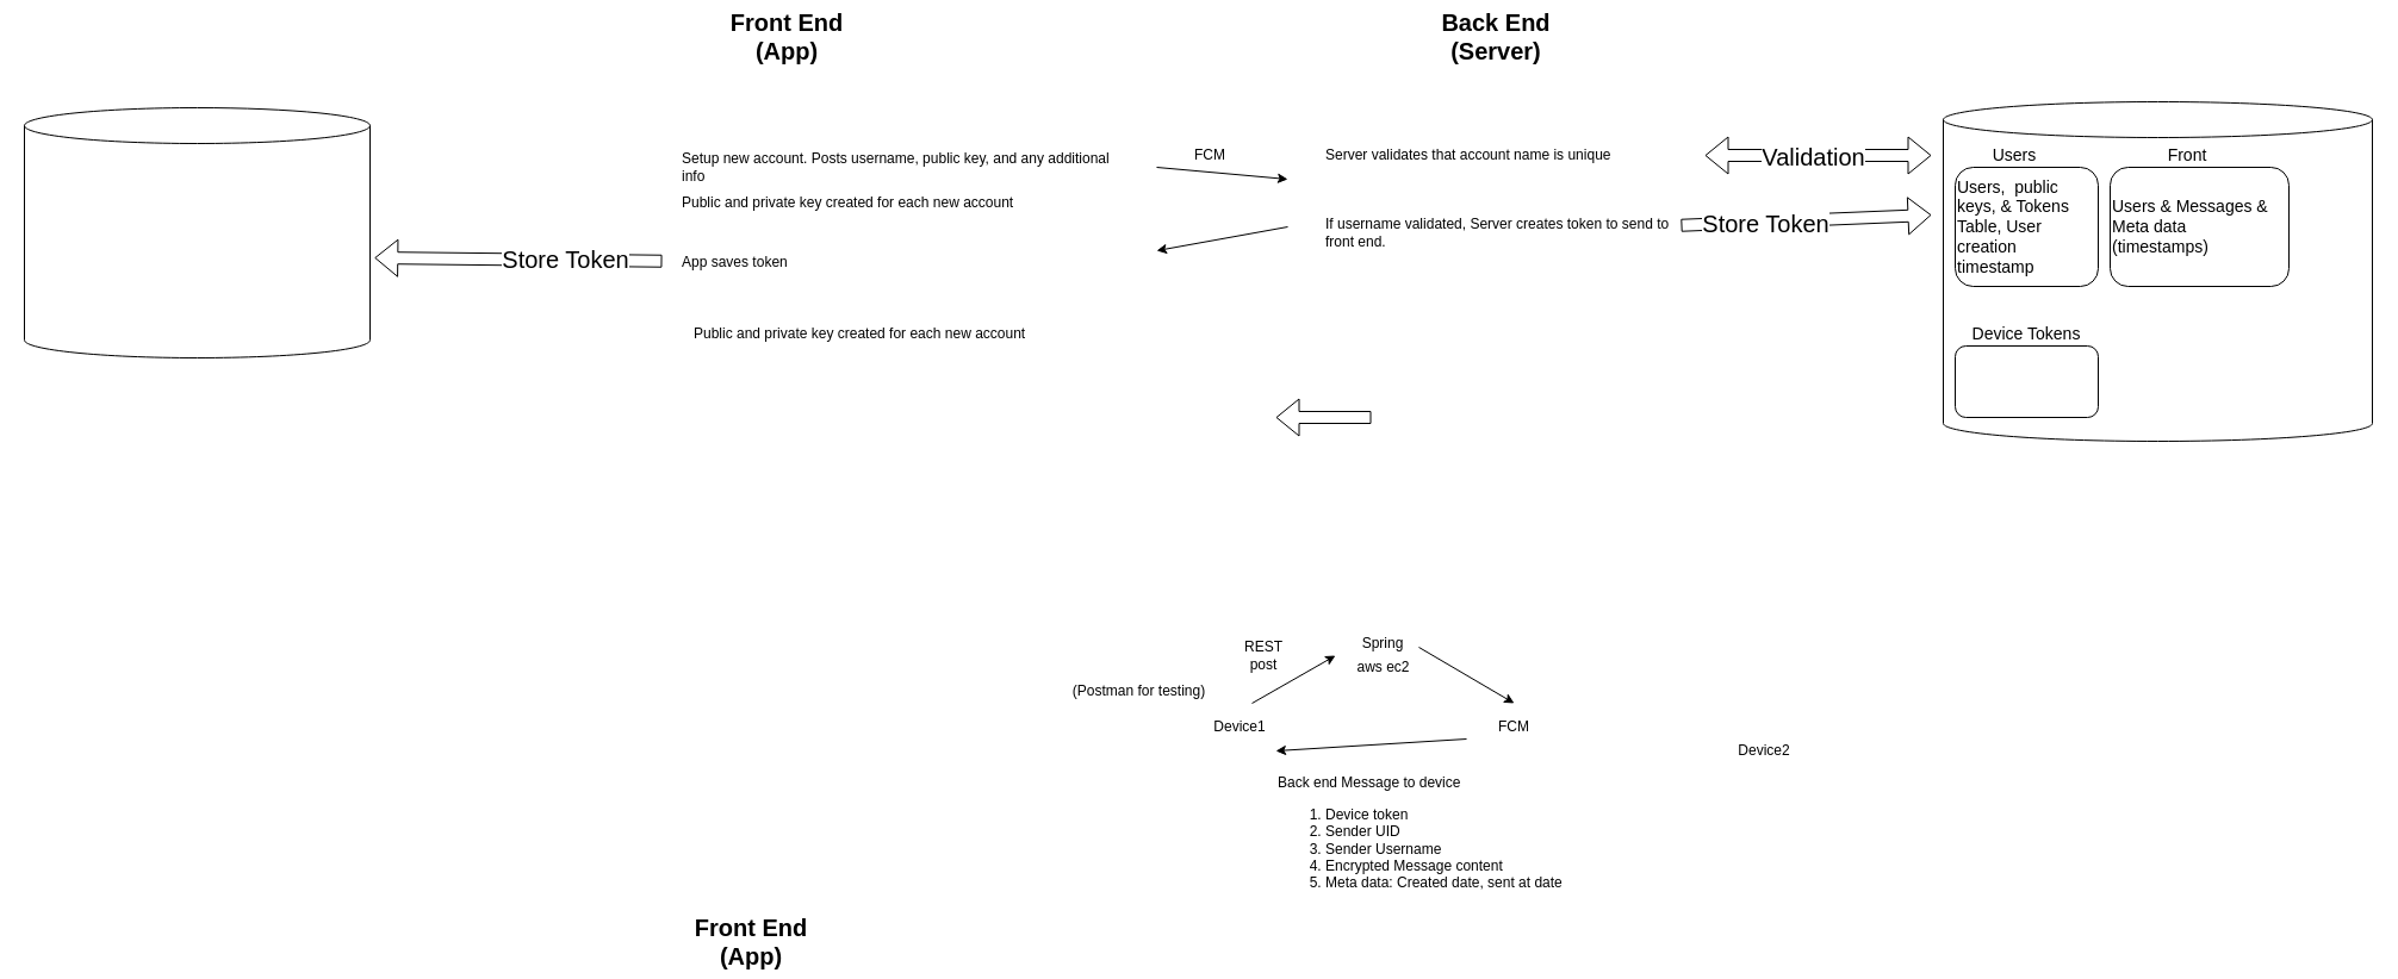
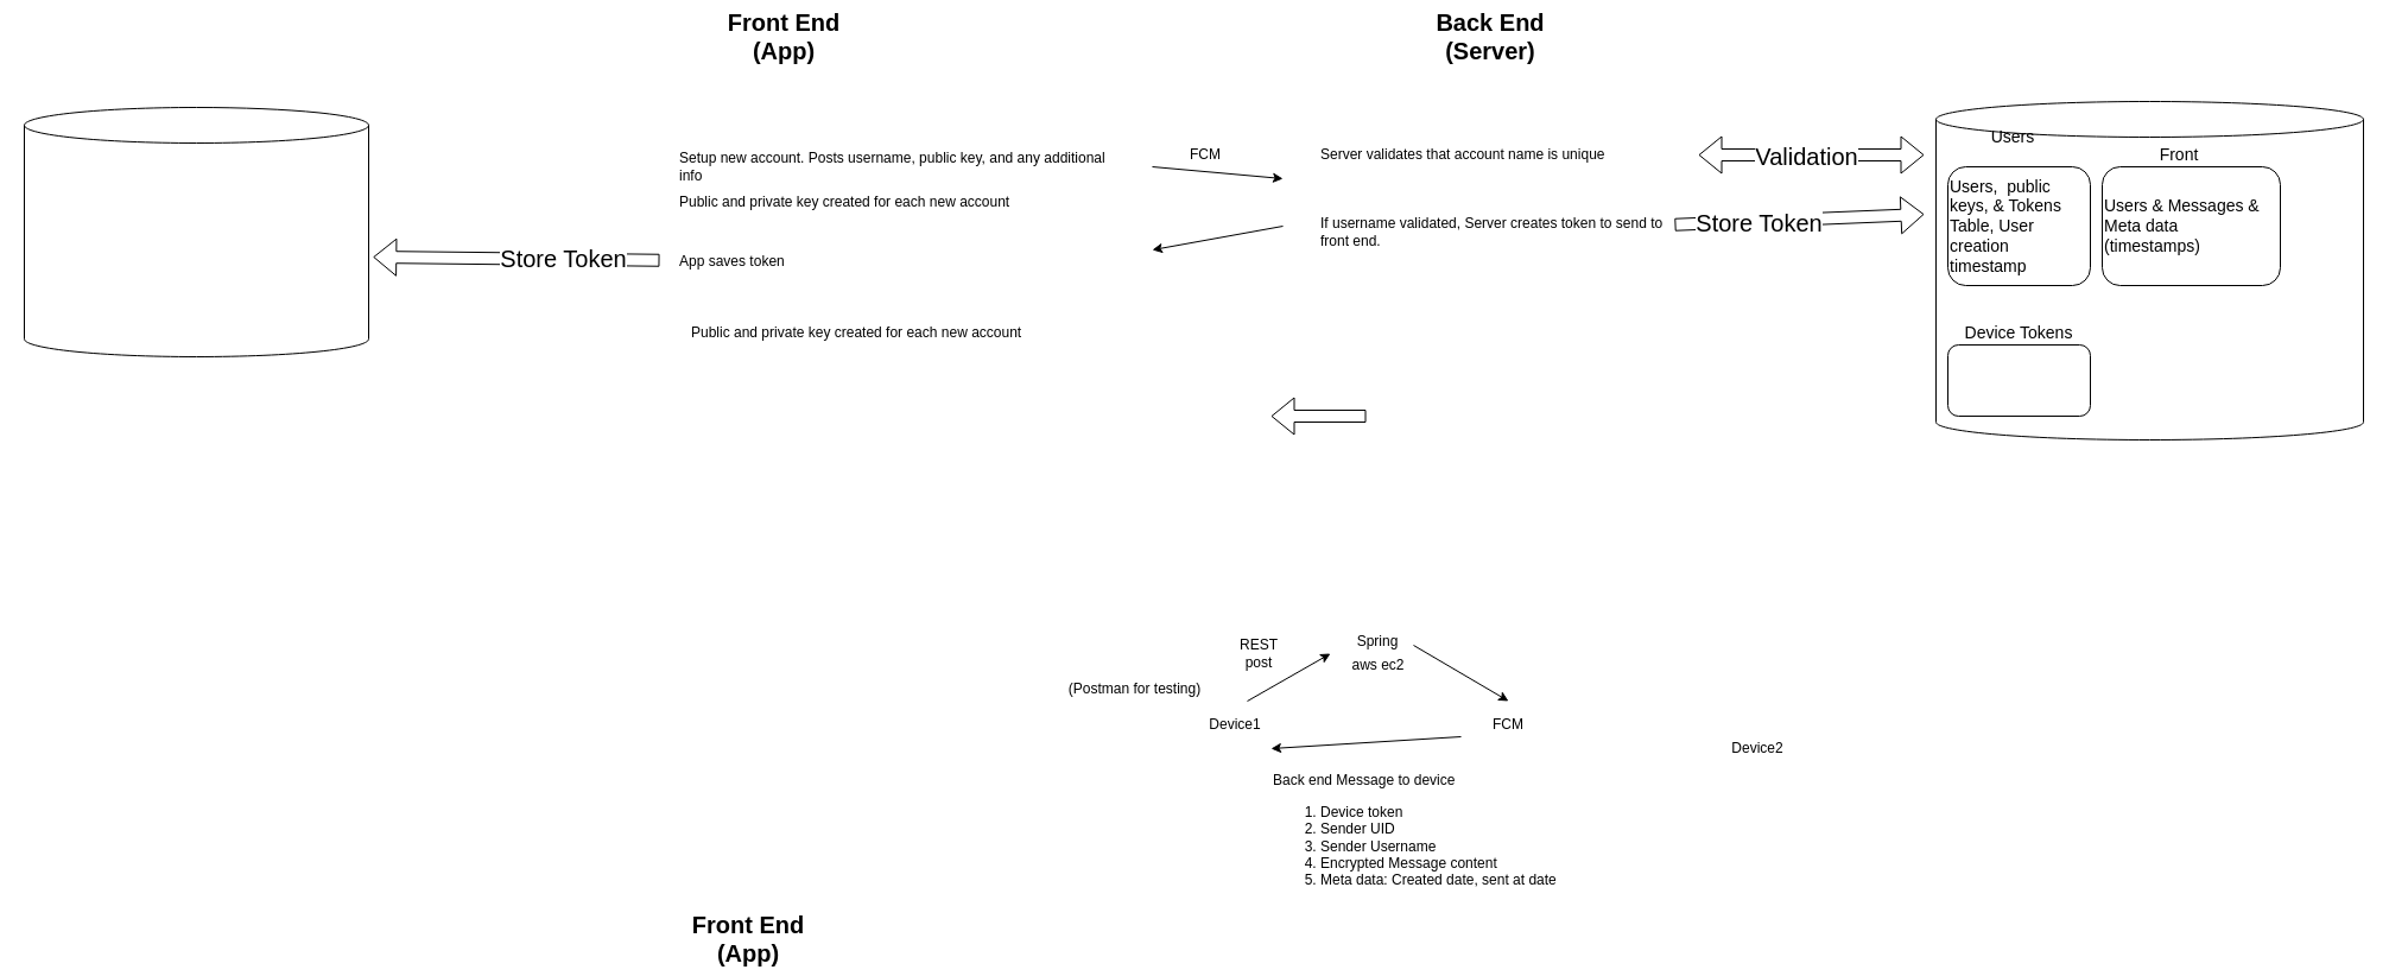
- <mxCell id="23" value="Users" style="text;html=1;strokeColor=none;fillColor=none;align=center;verticalAlign=middle;whiteSpace=wrap;rounded=0;labelBackgroundColor=none;fontSize=14;" parent="1" vertex="1"><mxGeometry x="1670" y="120" width="40" height="20" as="geometry" /></mxCell>
+ <mxCell id="23" value="Users" style="text;html=1;strokeColor=none;fillColor=none;align=center;verticalAlign=middle;whiteSpace=wrap;rounded=0;labelBackgroundColor=none;fontSize=14;" parent="1" vertex="1"><mxGeometry x="1675" y="105" width="40" height="20" as="geometry" /></mxCell>
